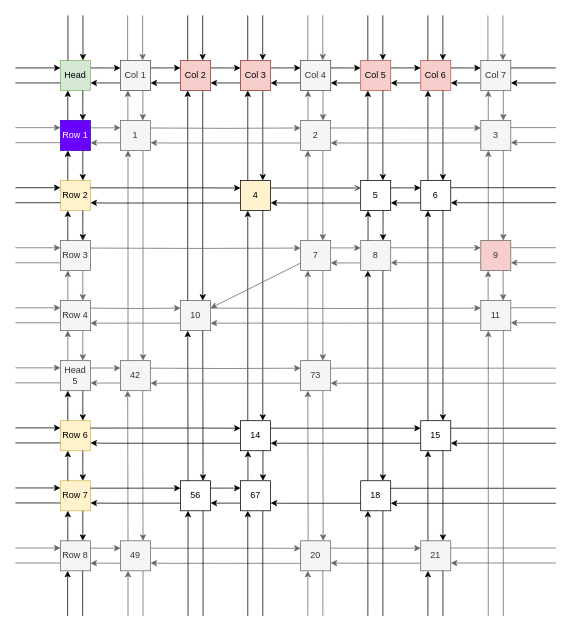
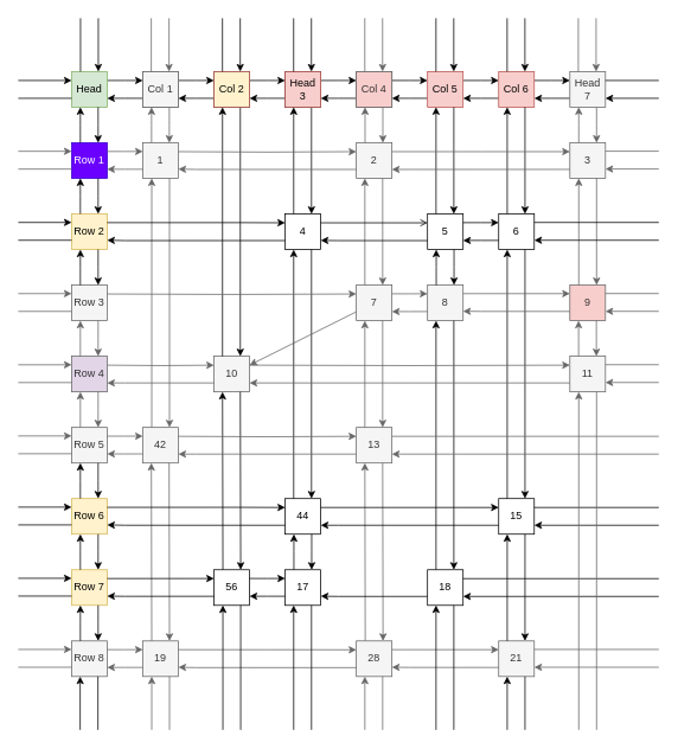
- <mxCell id="156" value="Col 2" style="whiteSpace=wrap;html=1;aspect=fixed;fillColor=#f8cecc;strokeColor=#b85450;" parent="1" vertex="1"><mxGeometry x="240" y="80" width="40" height="40" as="geometry" /></mxCell>
+ <mxCell id="156" value="Col 2" style="whiteSpace=wrap;html=1;aspect=fixed;fillColor=#fff2cc;strokeColor=#b85450;" parent="1" vertex="1"><mxGeometry x="240" y="80" width="40" height="40" as="geometry" /></mxCell>
- <mxCell id="157" value="Col 3" style="whiteSpace=wrap;html=1;aspect=fixed;fillColor=#f8cecc;strokeColor=#b85450;" parent="1" vertex="1"><mxGeometry x="320" y="80" width="40" height="40" as="geometry" /></mxCell>
+ <mxCell id="157" value="Head 3" style="whiteSpace=wrap;html=1;aspect=fixed;fillColor=#f8cecc;strokeColor=#b85450;" parent="1" vertex="1"><mxGeometry x="320" y="80" width="40" height="40" as="geometry" /></mxCell>
- <mxCell id="158" value="Col 4" style="whiteSpace=wrap;html=1;aspect=fixed;fillColor=#f5f5f5;strokeColor=#666666;fontColor=#333333;" parent="1" vertex="1"><mxGeometry x="400" y="80" width="40" height="40" as="geometry" /></mxCell>
+ <mxCell id="158" value="Col 4" style="whiteSpace=wrap;html=1;aspect=fixed;fillColor=#f8cecc;strokeColor=#666666;fontColor=#333333;" parent="1" vertex="1"><mxGeometry x="400" y="80" width="40" height="40" as="geometry" /></mxCell>
- <mxCell id="24" value="Col 7" style="whiteSpace=wrap;html=1;aspect=fixed;fillColor=#f5f5f5;strokeColor=#666666;fontColor=#333333;" parent="1" vertex="1"><mxGeometry x="640" y="80" width="40" height="40" as="geometry" /></mxCell>
+ <mxCell id="24" value="Head 7" style="whiteSpace=wrap;html=1;aspect=fixed;fillColor=#f5f5f5;strokeColor=#666666;fontColor=#333333;" parent="1" vertex="1"><mxGeometry x="640" y="80" width="40" height="40" as="geometry" /></mxCell>
- <mxCell id="31" value="4" style="whiteSpace=wrap;html=1;aspect=fixed;fillColor=#fff2cc;" parent="1" vertex="1"><mxGeometry x="320" y="240" width="40" height="40" as="geometry" /></mxCell>
+ <mxCell id="31" value="4" style="whiteSpace=wrap;html=1;aspect=fixed;" parent="1" vertex="1"><mxGeometry x="320" y="240" width="40" height="40" as="geometry" /></mxCell>
- <mxCell id="38" value="Row 4" style="whiteSpace=wrap;html=1;aspect=fixed;fillColor=#f5f5f5;strokeColor=#666666;fontColor=#333333;" parent="1" vertex="1"><mxGeometry x="80" y="400" width="40" height="40" as="geometry" /></mxCell>
+ <mxCell id="38" value="Row 4" style="whiteSpace=wrap;html=1;aspect=fixed;fillColor=#e1d5e7;strokeColor=#666666;fontColor=#333333;" parent="1" vertex="1"><mxGeometry x="80" y="400" width="40" height="40" as="geometry" /></mxCell>
- <mxCell id="41" value="Head 5" style="whiteSpace=wrap;html=1;aspect=fixed;fillColor=#f5f5f5;strokeColor=#666666;fontColor=#333333;" parent="1" vertex="1"><mxGeometry x="80" y="480" width="40" height="40" as="geometry" /></mxCell>
+ <mxCell id="41" value="Row 5" style="whiteSpace=wrap;html=1;aspect=fixed;fillColor=#f5f5f5;strokeColor=#666666;fontColor=#333333;" parent="1" vertex="1"><mxGeometry x="80" y="480" width="40" height="40" as="geometry" /></mxCell>
- <mxCell id="43" value="73" style="whiteSpace=wrap;html=1;aspect=fixed;fillColor=#f5f5f5;strokeColor=#666666;fontColor=#333333;" parent="1" vertex="1"><mxGeometry x="400" y="480" width="40" height="40" as="geometry" /></mxCell>
+ <mxCell id="43" value="13" style="whiteSpace=wrap;html=1;aspect=fixed;fillColor=#f5f5f5;strokeColor=#666666;fontColor=#333333;" parent="1" vertex="1"><mxGeometry x="400" y="480" width="40" height="40" as="geometry" /></mxCell>
- <mxCell id="45" value="14" style="whiteSpace=wrap;html=1;aspect=fixed;" parent="1" vertex="1"><mxGeometry x="320" y="560" width="40" height="40" as="geometry" /></mxCell>
+ <mxCell id="45" value="44" style="whiteSpace=wrap;html=1;aspect=fixed;" parent="1" vertex="1"><mxGeometry x="320" y="560" width="40" height="40" as="geometry" /></mxCell>
- <mxCell id="49" value="67" style="whiteSpace=wrap;html=1;aspect=fixed;" parent="1" vertex="1"><mxGeometry x="320" y="640" width="40" height="40" as="geometry" /></mxCell>
+ <mxCell id="49" value="17" style="whiteSpace=wrap;html=1;aspect=fixed;" parent="1" vertex="1"><mxGeometry x="320" y="640" width="40" height="40" as="geometry" /></mxCell>
- <mxCell id="52" value="49" style="whiteSpace=wrap;html=1;aspect=fixed;fillColor=#f5f5f5;strokeColor=#666666;fontColor=#333333;" parent="1" vertex="1"><mxGeometry x="160" y="720" width="40" height="40" as="geometry" /></mxCell>
+ <mxCell id="52" value="19" style="whiteSpace=wrap;html=1;aspect=fixed;fillColor=#f5f5f5;strokeColor=#666666;fontColor=#333333;" parent="1" vertex="1"><mxGeometry x="160" y="720" width="40" height="40" as="geometry" /></mxCell>
- <mxCell id="53" value="20" style="whiteSpace=wrap;html=1;aspect=fixed;fillColor=#f5f5f5;strokeColor=#666666;fontColor=#333333;" parent="1" vertex="1"><mxGeometry x="400" y="720" width="40" height="40" as="geometry" /></mxCell>
+ <mxCell id="53" value="28" style="whiteSpace=wrap;html=1;aspect=fixed;fillColor=#f5f5f5;strokeColor=#666666;fontColor=#333333;" parent="1" vertex="1"><mxGeometry x="400" y="720" width="40" height="40" as="geometry" /></mxCell>
